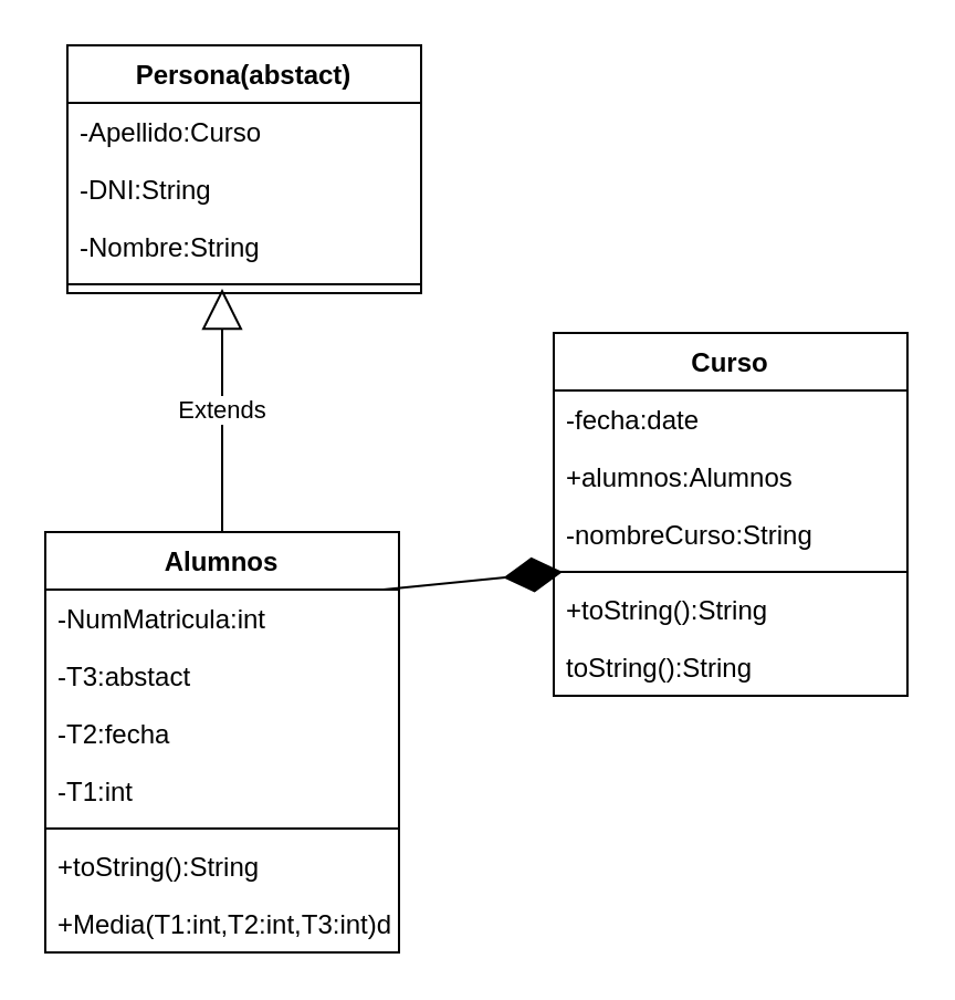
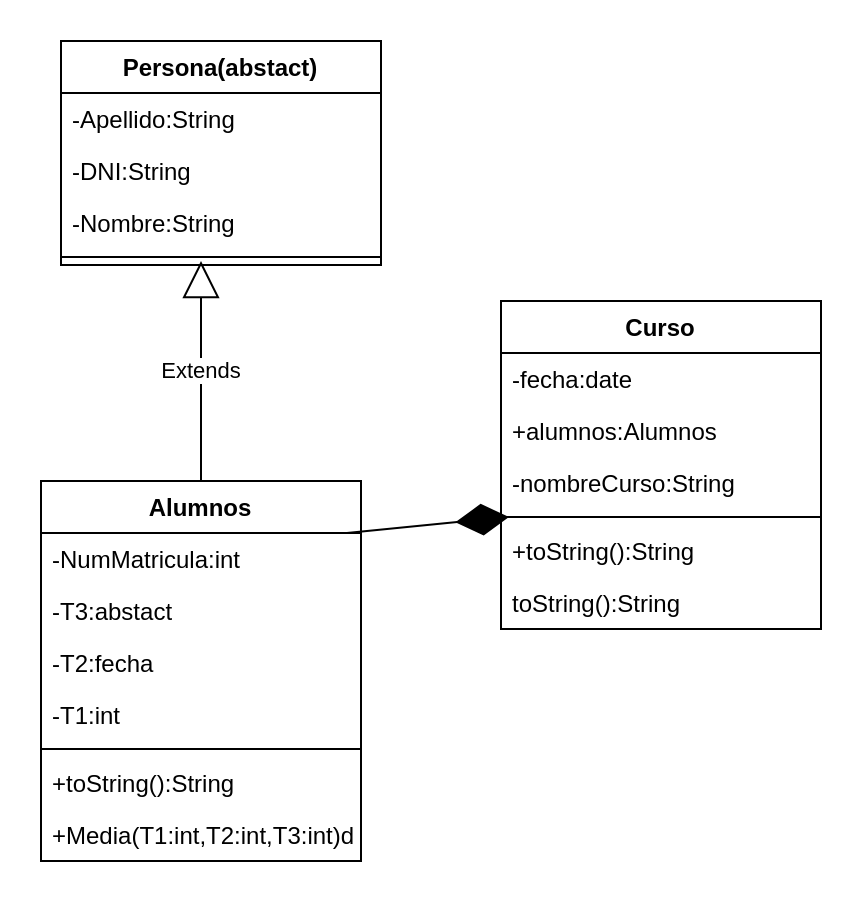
- <mxCell id="3" value="-Apellido:Curso" style="text;strokeColor=none;fillColor=none;align=left;verticalAlign=top;spacingLeft=4;spacingRight=4;overflow=hidden;rotatable=0;points=[[0,0.5],[1,0.5]];portConstraint=eastwest;" vertex="1" parent="2"><mxGeometry y="26" width="160" height="26" as="geometry" /></mxCell>
+ <mxCell id="3" value="-Apellido:String" style="text;strokeColor=none;fillColor=none;align=left;verticalAlign=top;spacingLeft=4;spacingRight=4;overflow=hidden;rotatable=0;points=[[0,0.5],[1,0.5]];portConstraint=eastwest;" vertex="1" parent="2"><mxGeometry y="26" width="160" height="26" as="geometry" /></mxCell>
